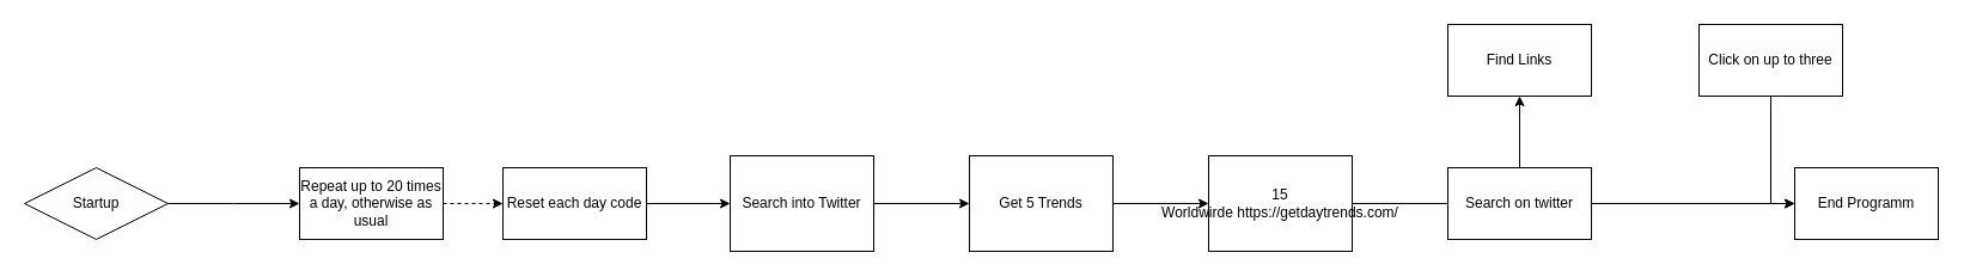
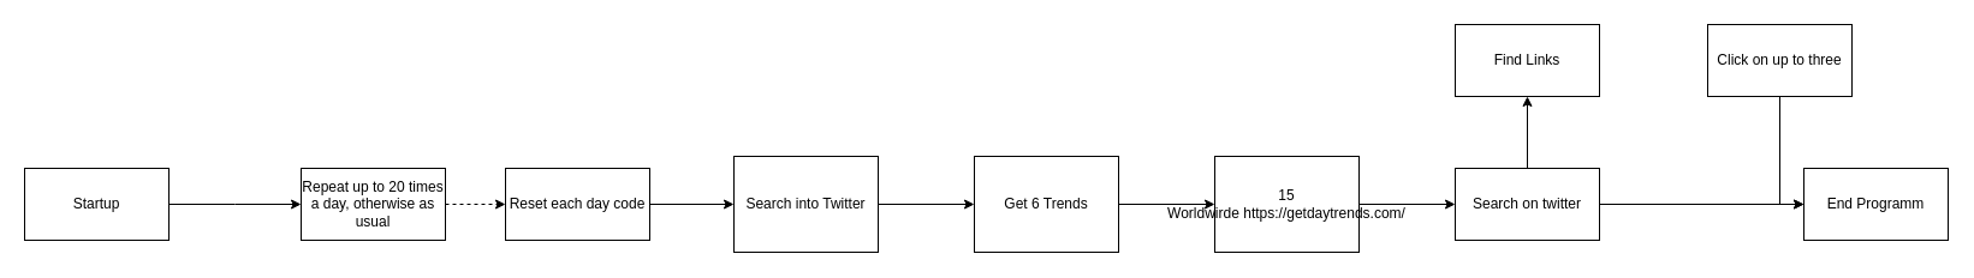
- <mxCell id="3" value="Startup" style="rhombus;whiteSpace=wrap;html=1;" vertex="1" parent="1"><mxGeometry x="20" y="140" width="120" height="60" as="geometry" /></mxCell>
+ <mxCell id="3" value="Startup" style="rounded=0;whiteSpace=wrap;html=1;" vertex="1" parent="1"><mxGeometry x="20" y="140" width="120" height="60" as="geometry" /></mxCell>
- <mxCell id="11" value="Get 5 Trends" style="rounded=0;whiteSpace=wrap;html=1;" vertex="1" parent="1"><mxGeometry x="810" y="130" width="120" height="80" as="geometry" /></mxCell>
+ <mxCell id="11" value="Get 6 Trends" style="rounded=0;whiteSpace=wrap;html=1;" vertex="1" parent="1"><mxGeometry x="810" y="130" width="120" height="80" as="geometry" /></mxCell>
- <mxCell id="12" value="" style="edgeStyle=orthogonalEdgeStyle;rounded=0;orthogonalLoop=1;jettySize=auto;html=1;endArrow=none;" edge="1" parent="1" source="13" target="16"><mxGeometry relative="1" as="geometry" /></mxCell>
+ <mxCell id="12" value="" style="edgeStyle=orthogonalEdgeStyle;rounded=0;orthogonalLoop=1;jettySize=auto;html=1;" edge="1" parent="1" source="13" target="16"><mxGeometry relative="1" as="geometry" /></mxCell>
